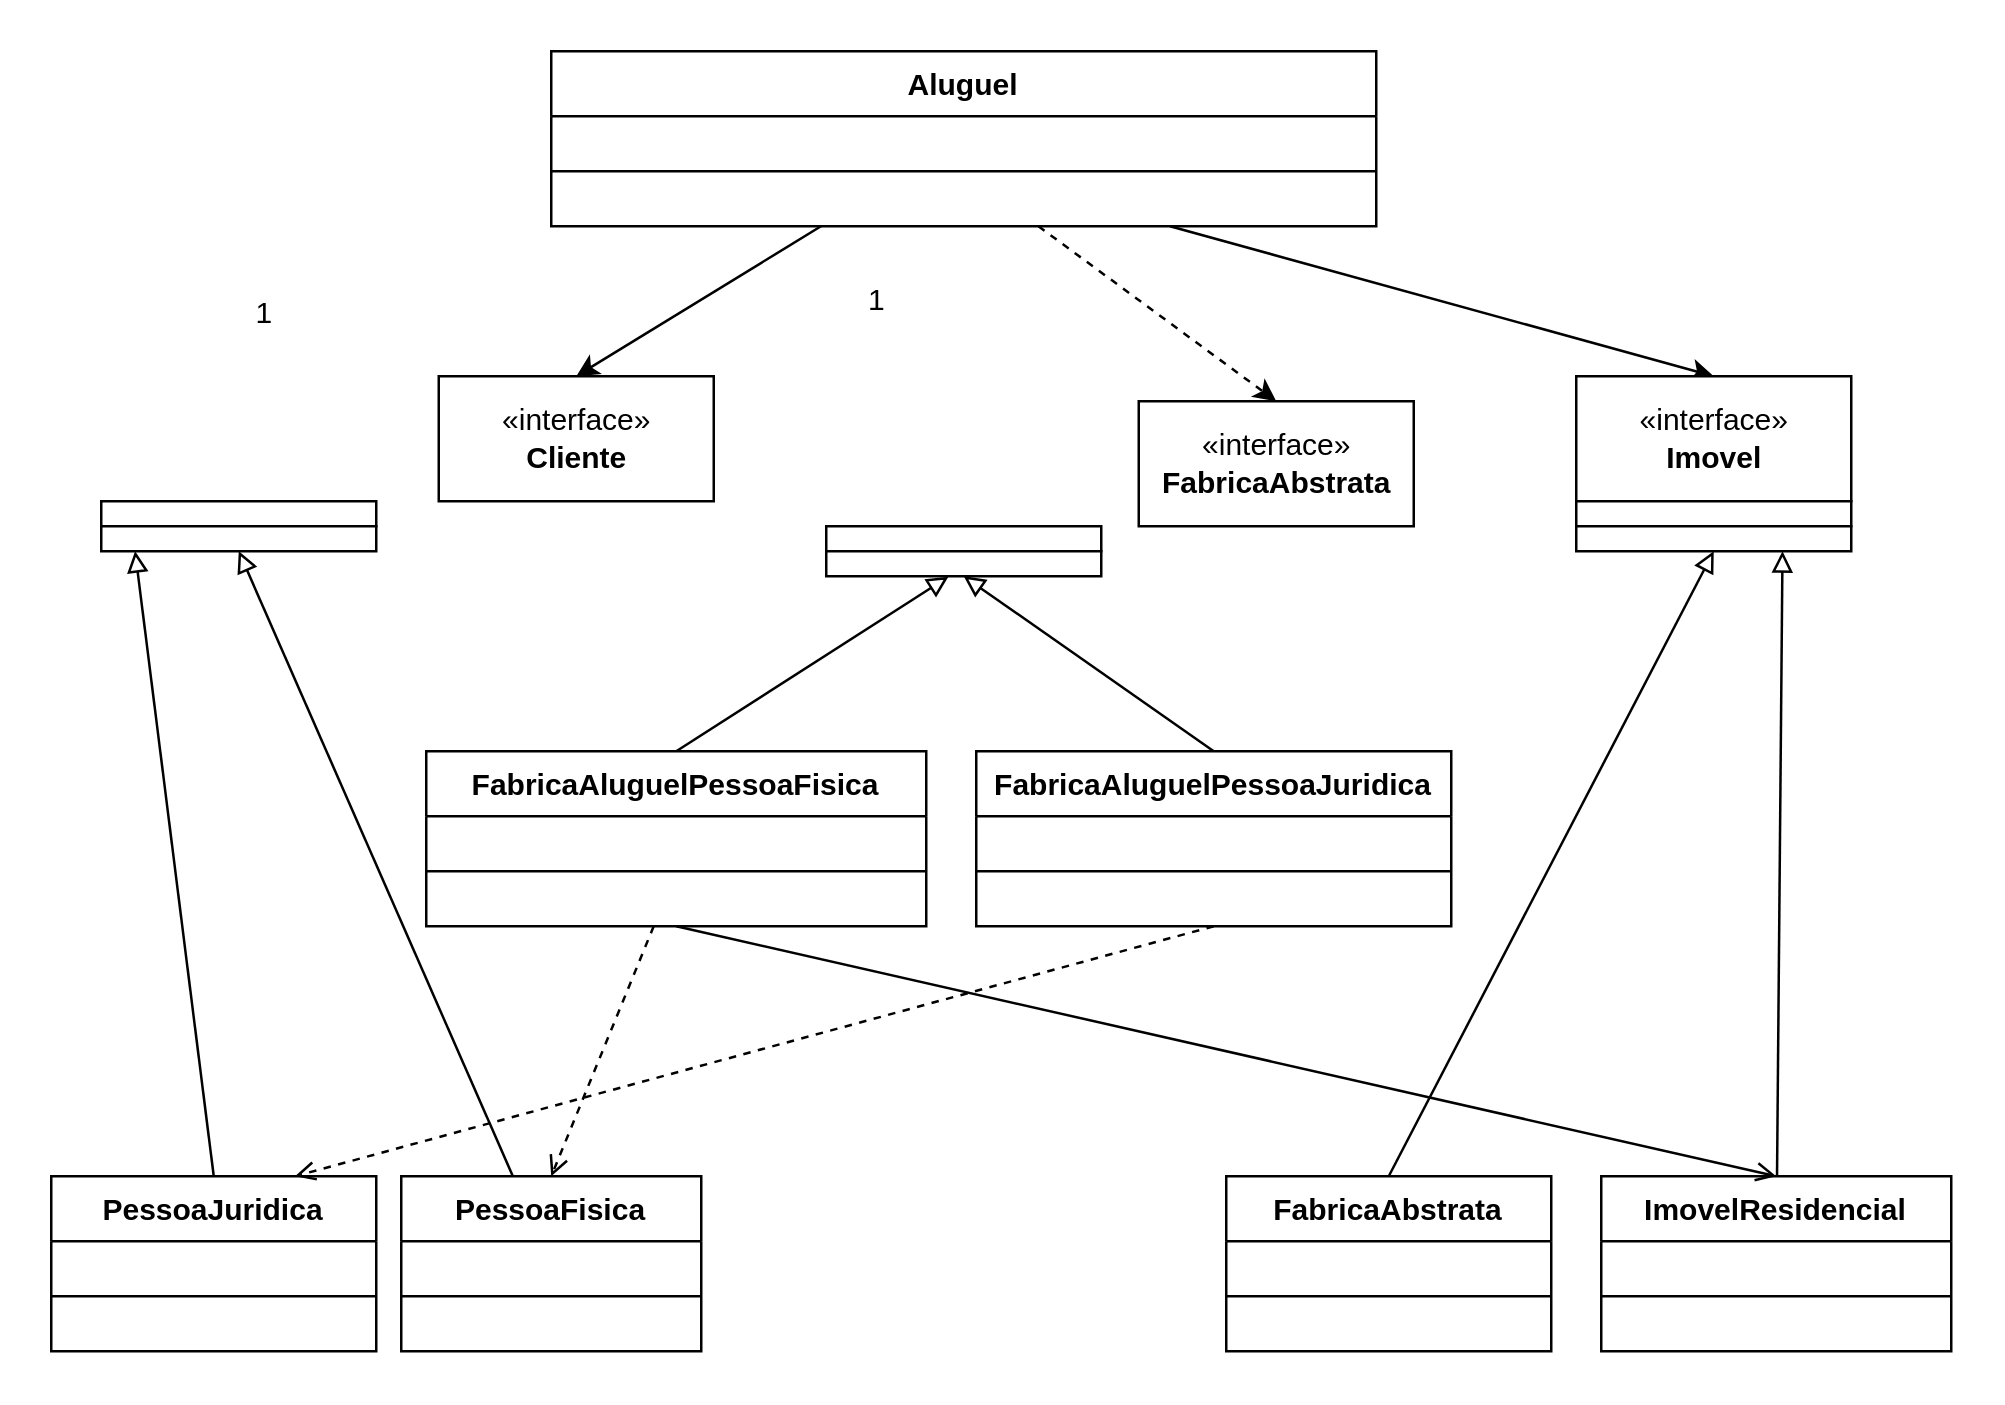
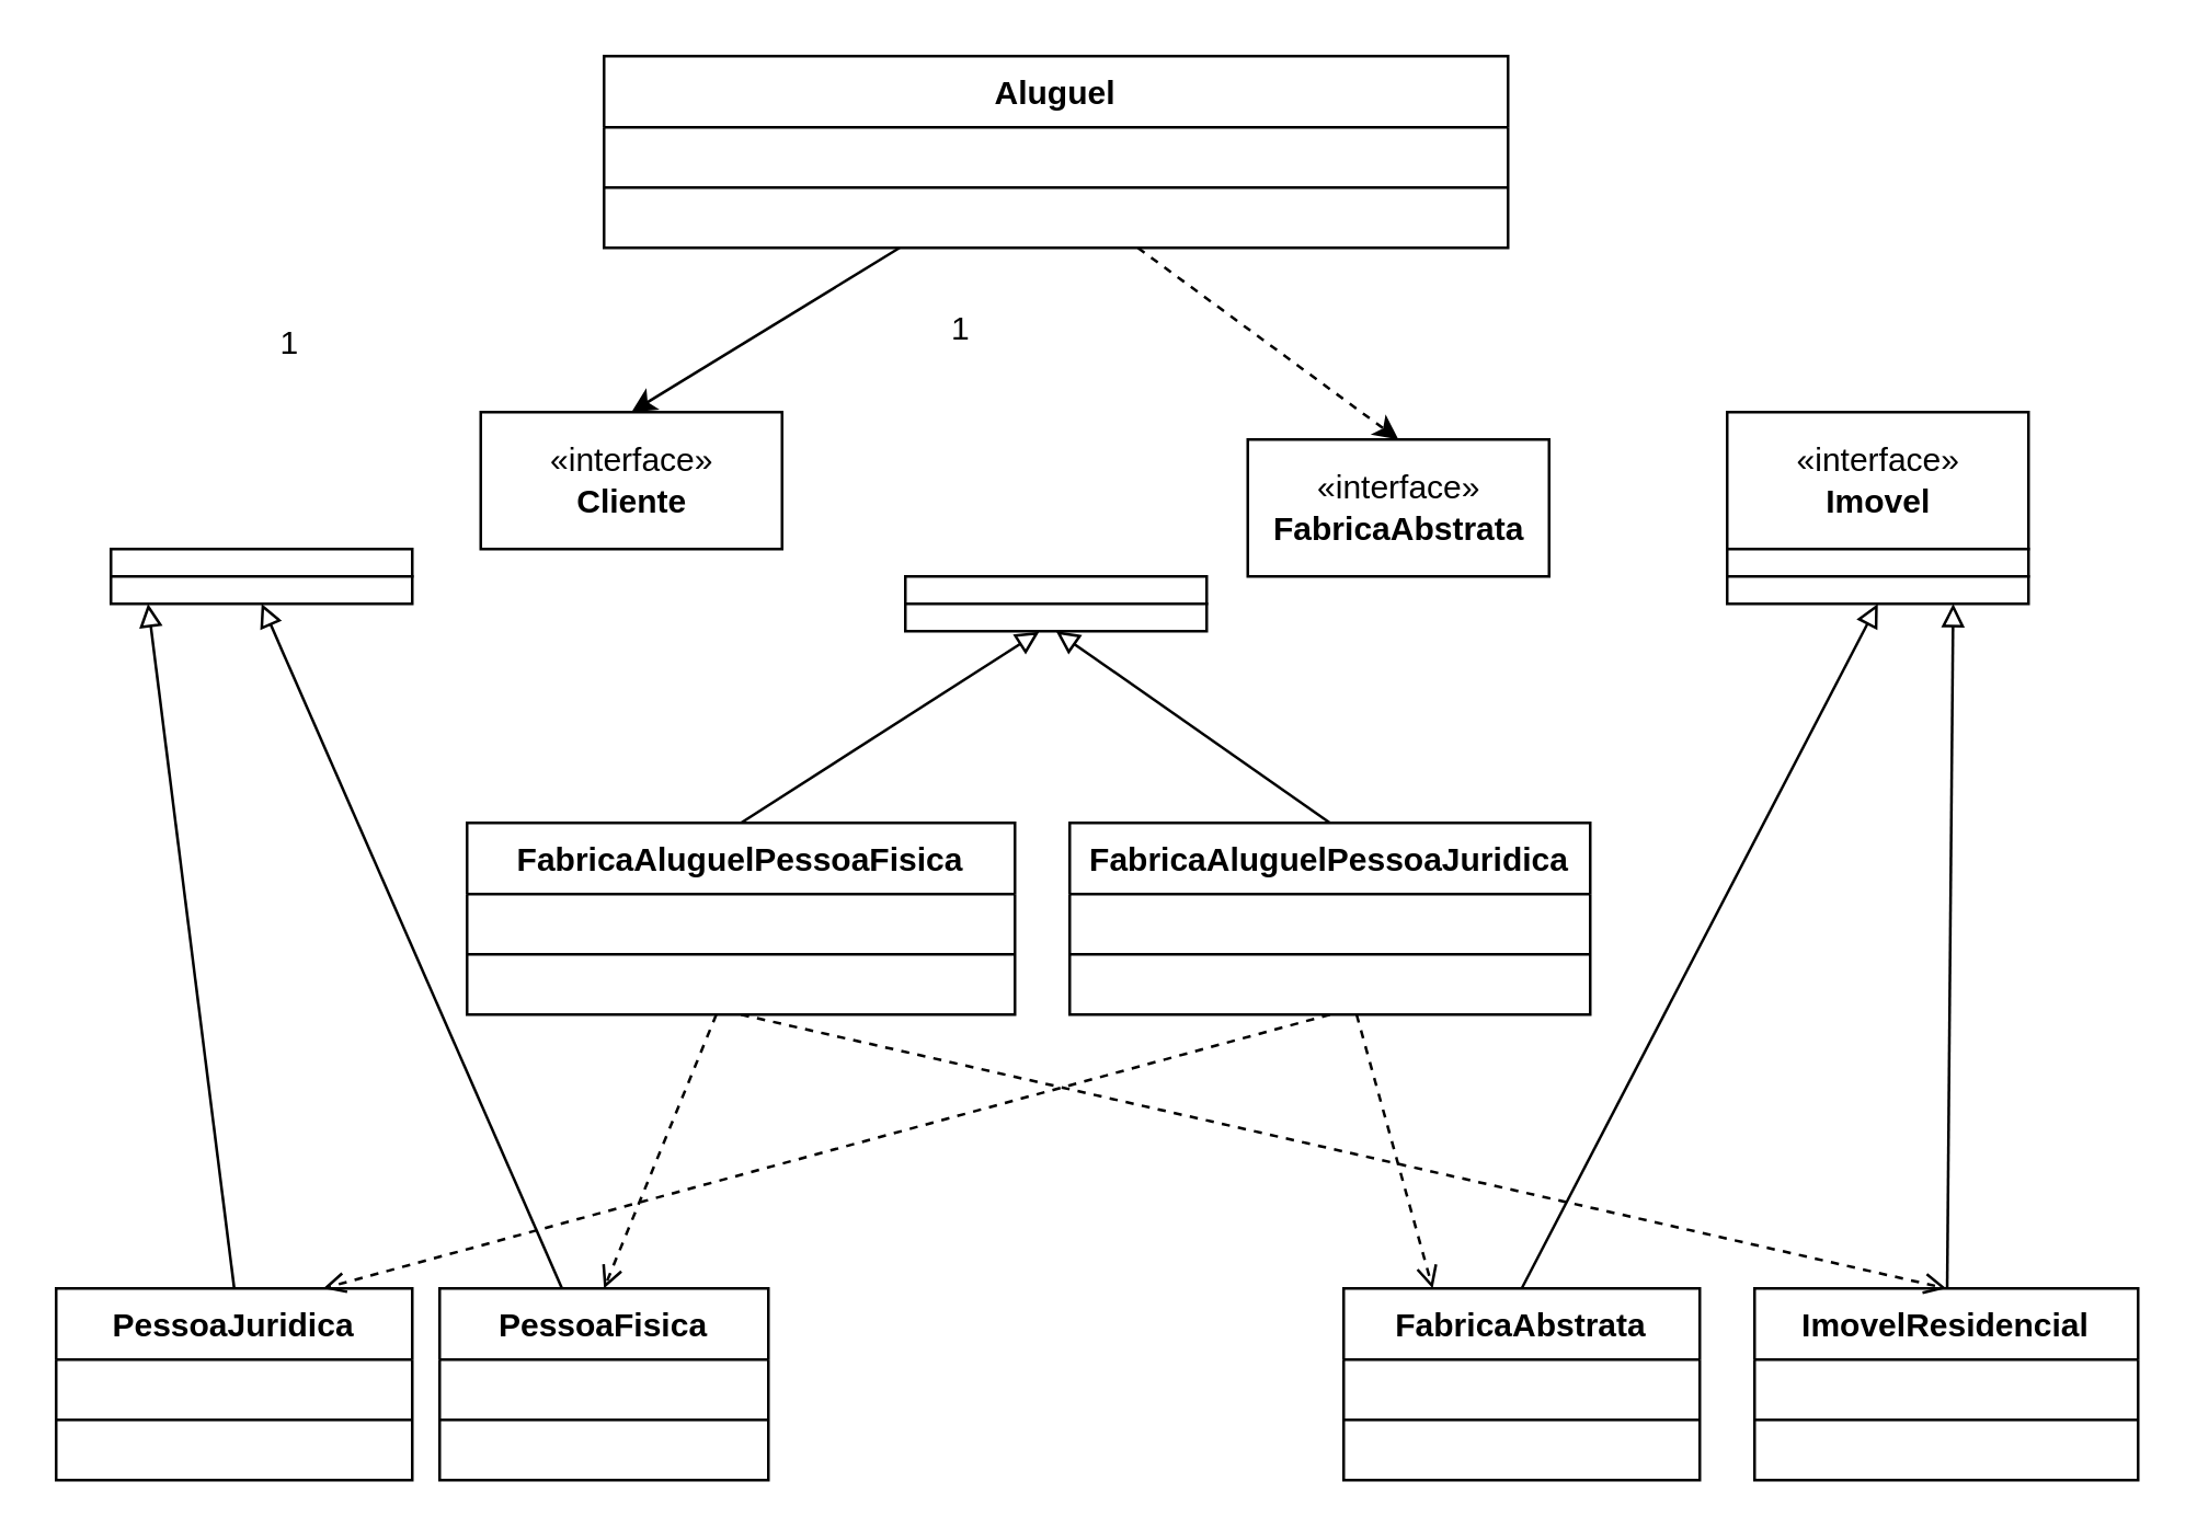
- <mxCell id="3" style="edgeStyle=none;rounded=0;orthogonalLoop=1;jettySize=auto;html=1;exitX=0.75;exitY=1;exitDx=0;exitDy=0;entryX=0.5;entryY=0;entryDx=0;entryDy=0;" edge="1" parent="1" source="5" target="10"><mxGeometry relative="1" as="geometry"><mxPoint x="365" y="140" as="targetPoint" /></mxGeometry></mxCell>
+ <mxCell id="37" style="edgeStyle=none;rounded=0;orthogonalLoop=1;jettySize=auto;html=1;entryX=0.25;entryY=0;entryDx=0;entryDy=0;dashed=1;endArrow=open;endFill=0;" edge="1" parent="1" source="38" target="25"><mxGeometry relative="1" as="geometry" /></mxCell>
- <mxCell id="32" style="edgeStyle=none;rounded=0;orthogonalLoop=1;jettySize=auto;html=1;entryX=0.5;entryY=0;entryDx=0;entryDy=0;dashed=0;endArrow=open;endFill=0;exitX=0.5;exitY=1;exitDx=0;exitDy=0;" edge="1" parent="1" source="33" target="28"><mxGeometry relative="1" as="geometry" /></mxCell>
+ <mxCell id="32" style="edgeStyle=none;rounded=0;orthogonalLoop=1;jettySize=auto;html=1;entryX=0.5;entryY=0;entryDx=0;entryDy=0;dashed=1;endArrow=open;endFill=0;exitX=0.5;exitY=1;exitDx=0;exitDy=0;" edge="1" parent="1" source="33" target="28"><mxGeometry relative="1" as="geometry" /></mxCell>
